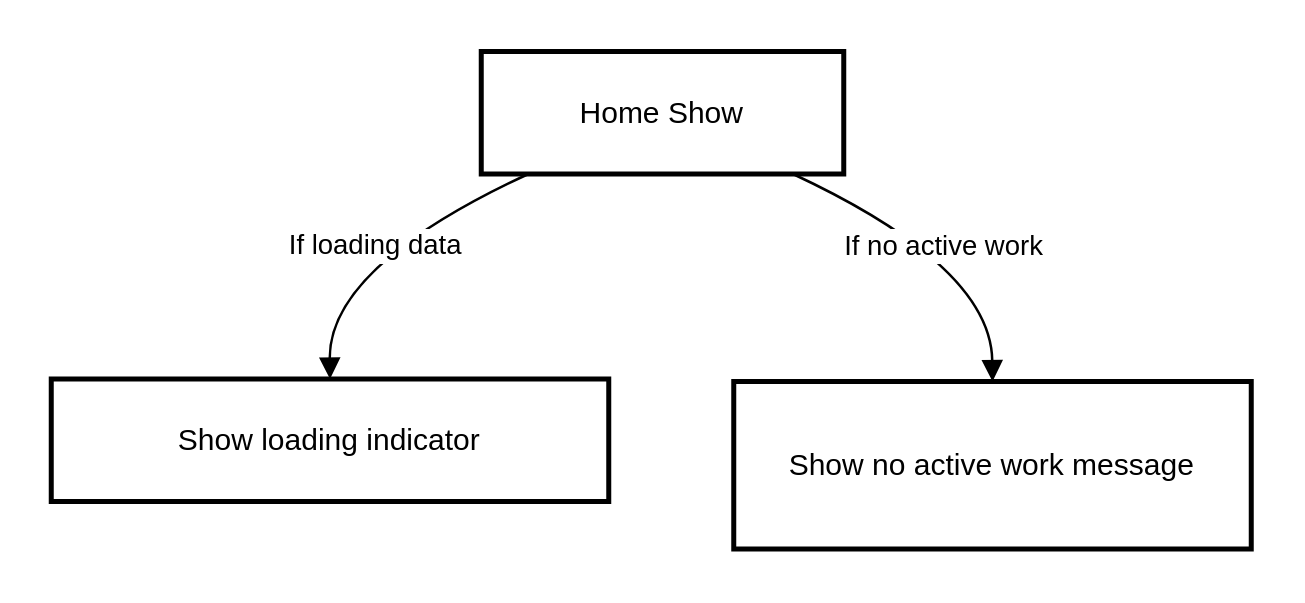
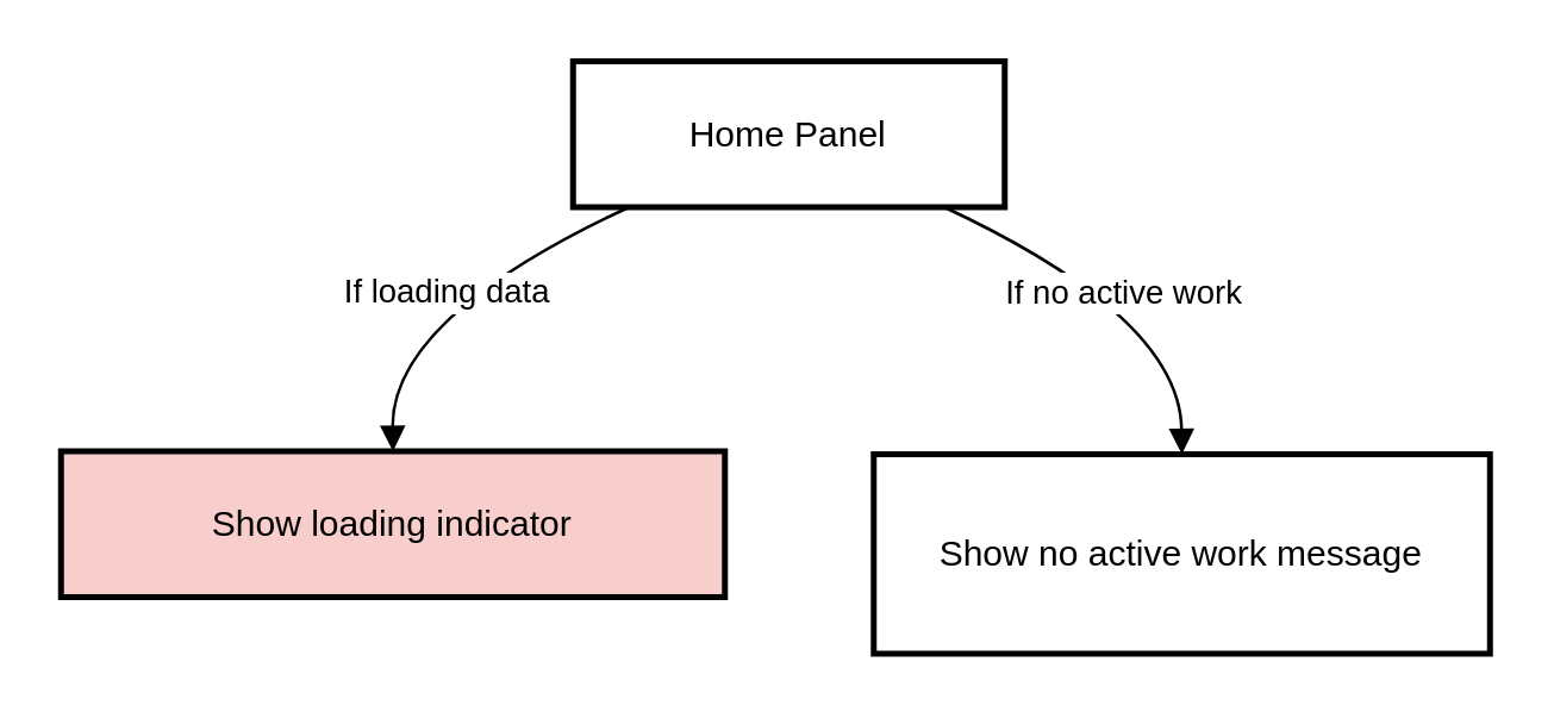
- <mxCell id="2" value="Home Show" style="whiteSpace=wrap;strokeWidth=2;" vertex="1" parent="1"><mxGeometry x="192" y="20" width="145" height="49" as="geometry" /></mxCell>
+ <mxCell id="2" value="Home Panel" style="whiteSpace=wrap;strokeWidth=2;" vertex="1" parent="1"><mxGeometry x="192" y="20" width="145" height="49" as="geometry" /></mxCell>
- <mxCell id="3" value="Show loading indicator" style="whiteSpace=wrap;strokeWidth=2;" vertex="1" parent="1"><mxGeometry x="20" y="151" width="223" height="49" as="geometry" /></mxCell>
+ <mxCell id="3" value="Show loading indicator" style="whiteSpace=wrap;strokeWidth=2;fillColor=#f8cecc;" vertex="1" parent="1"><mxGeometry x="20" y="151" width="223" height="49" as="geometry" /></mxCell>
